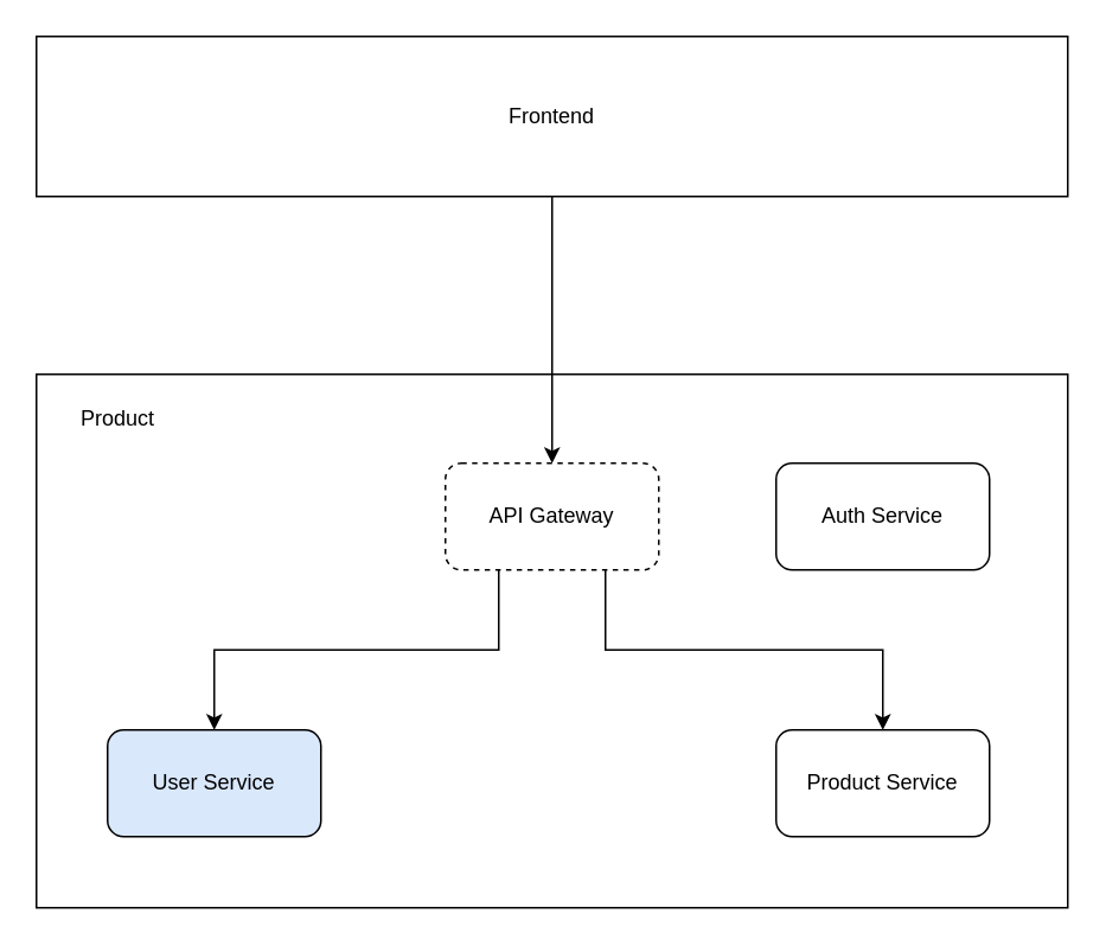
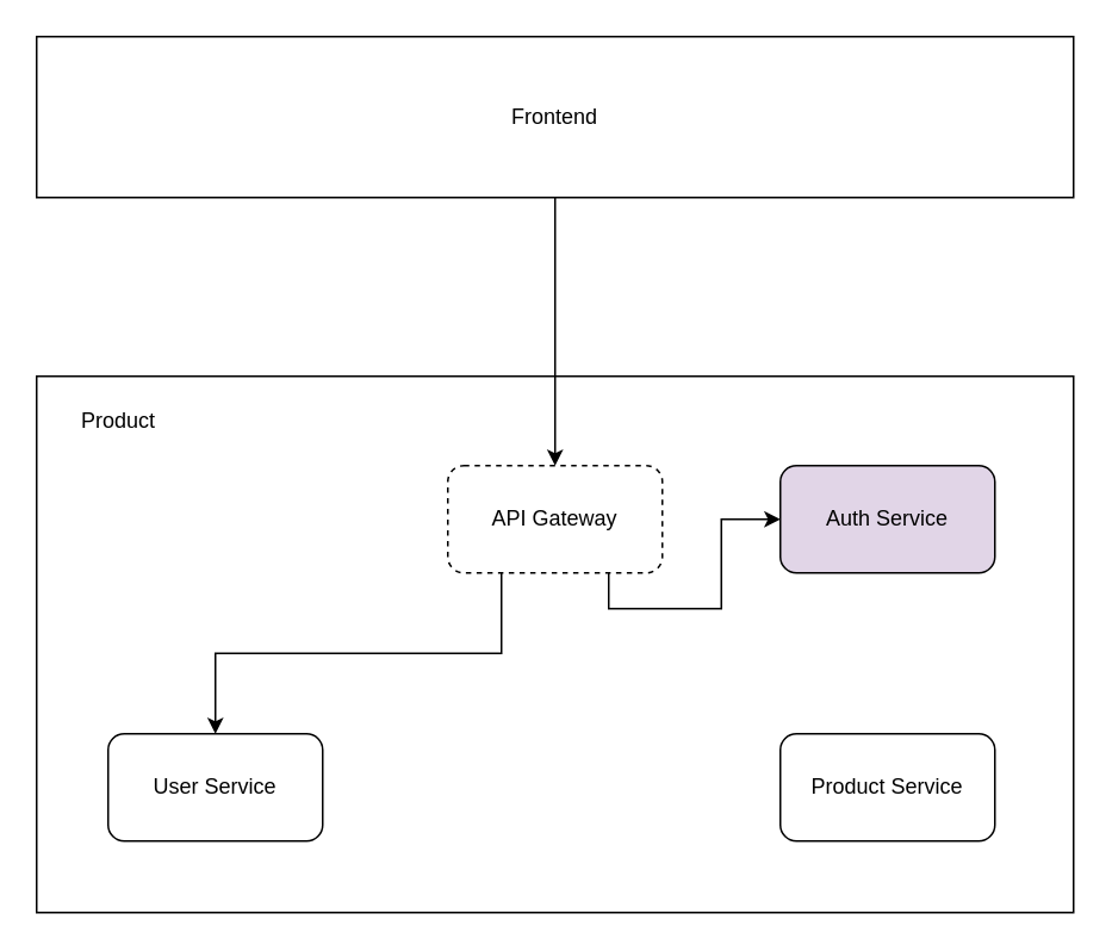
- <mxCell id="5" value="Auth Service" style="rounded=1;whiteSpace=wrap;html=1;" vertex="1" parent="1"><mxGeometry x="436" y="260" width="120" height="60" as="geometry" /></mxCell>
+ <mxCell id="5" value="Auth Service" style="rounded=1;whiteSpace=wrap;html=1;fillColor=#e1d5e7;" vertex="1" parent="1"><mxGeometry x="436" y="260" width="120" height="60" as="geometry" /></mxCell>
- <mxCell id="7" style="edgeStyle=orthogonalEdgeStyle;rounded=0;orthogonalLoop=1;jettySize=auto;html=1;exitX=0.75;exitY=1;exitDx=0;exitDy=0;entryX=0.5;entryY=0;entryDx=0;entryDy=0;" edge="1" parent="1" source="8" target="4"><mxGeometry relative="1" as="geometry" /></mxCell>
+ <mxCell id="7" style="edgeStyle=orthogonalEdgeStyle;rounded=0;orthogonalLoop=1;jettySize=auto;html=1;exitX=0.75;exitY=1;exitDx=0;exitDy=0;" edge="1" parent="1" source="8" target="5"><mxGeometry relative="1" as="geometry" /></mxCell>
- <mxCell id="3" value="User Service" style="rounded=1;whiteSpace=wrap;html=1;fillColor=#dae8fc;" vertex="1" parent="1"><mxGeometry x="60" y="410" width="120" height="60" as="geometry" /></mxCell>
+ <mxCell id="3" value="User Service" style="rounded=1;whiteSpace=wrap;html=1;" vertex="1" parent="1"><mxGeometry x="60" y="410" width="120" height="60" as="geometry" /></mxCell>
